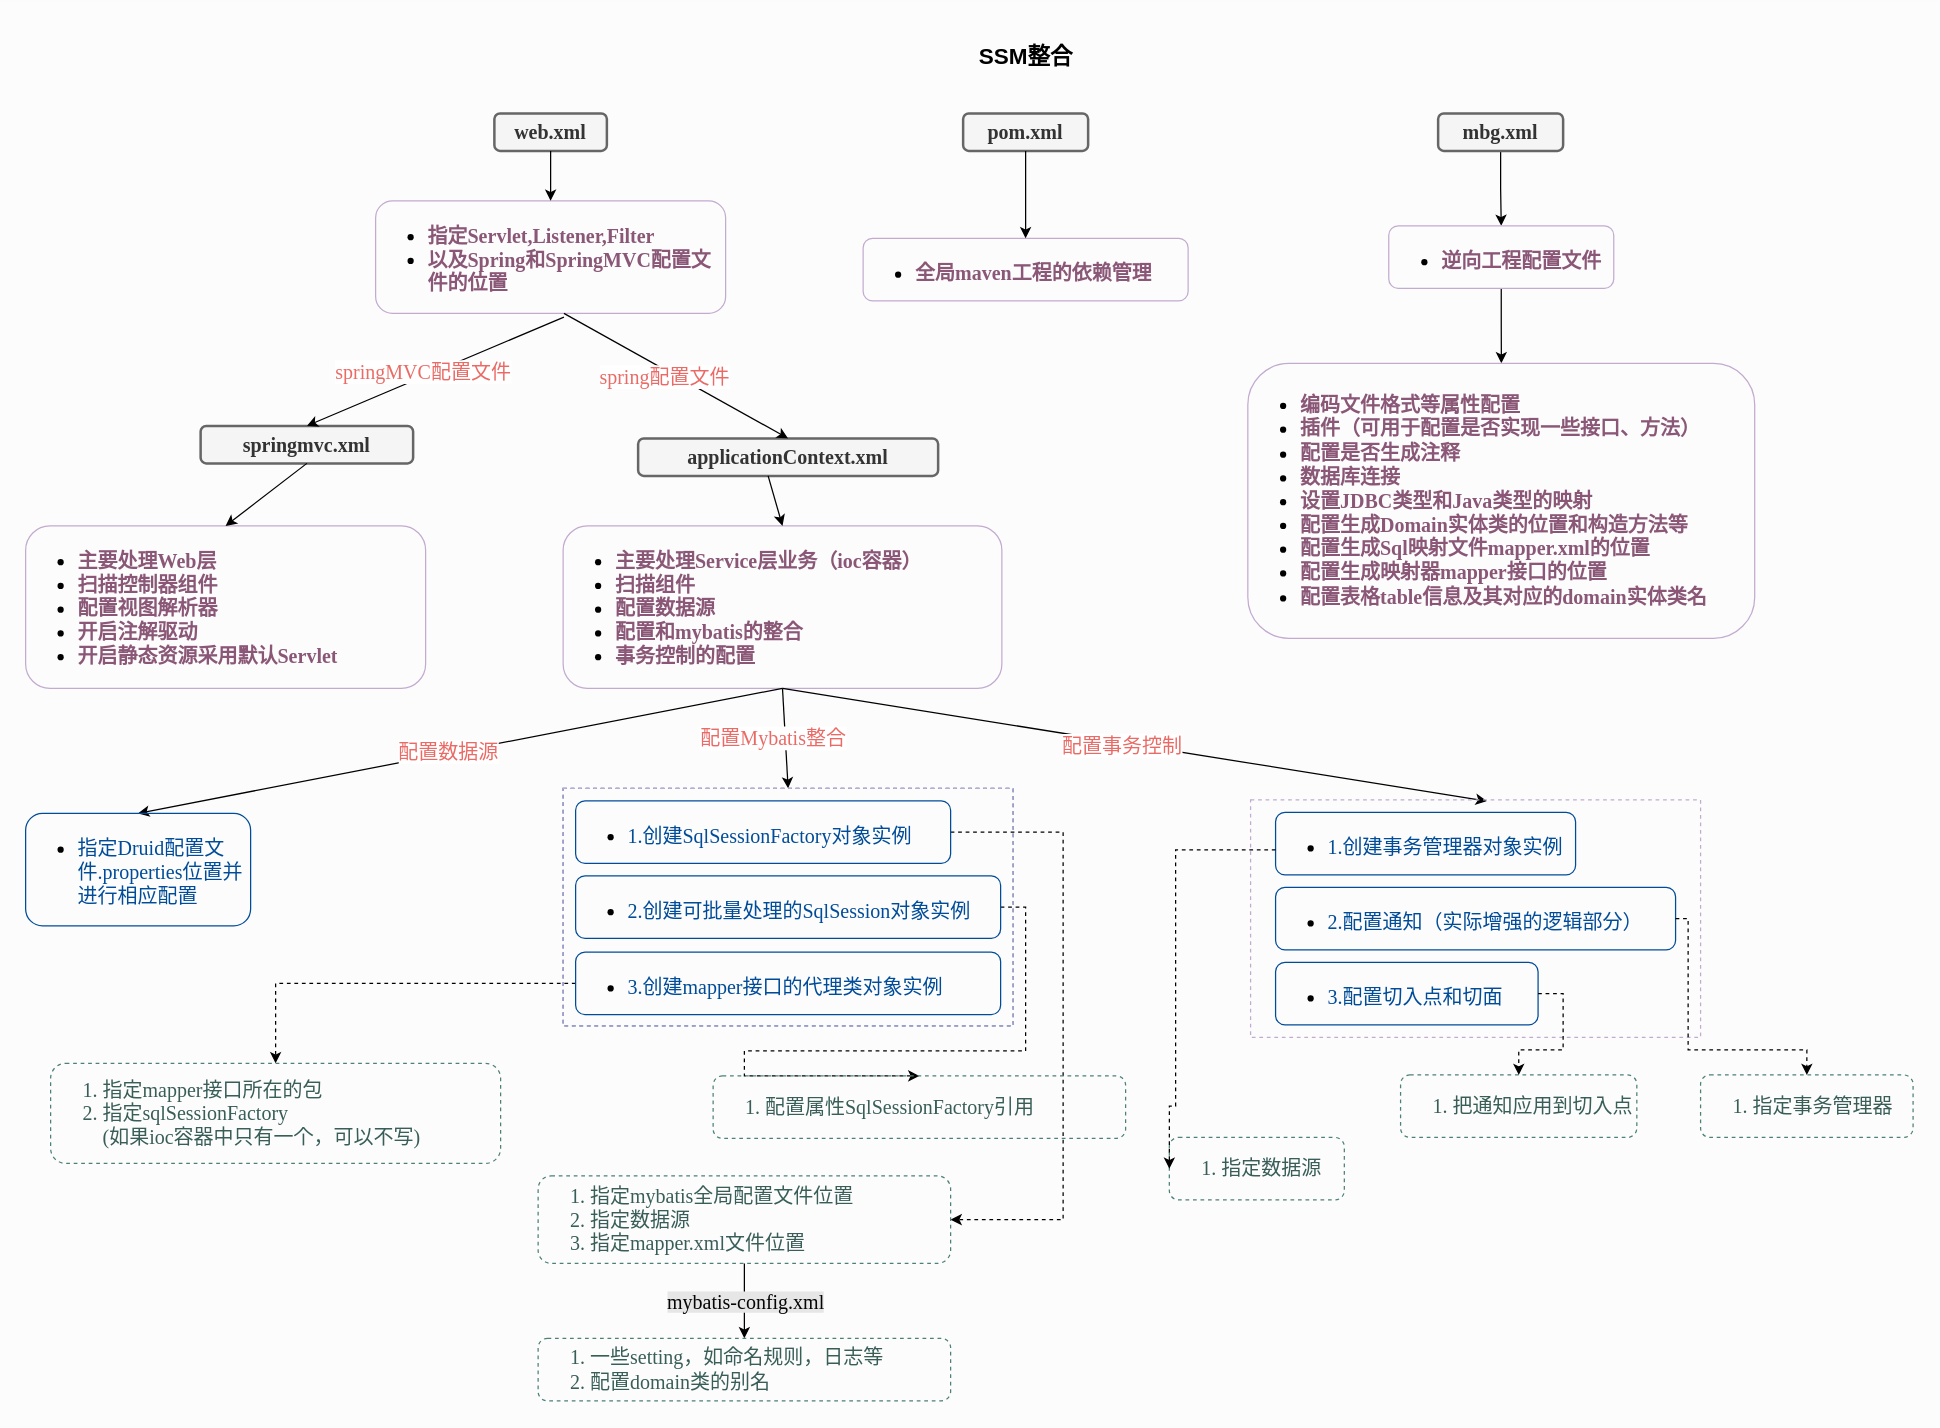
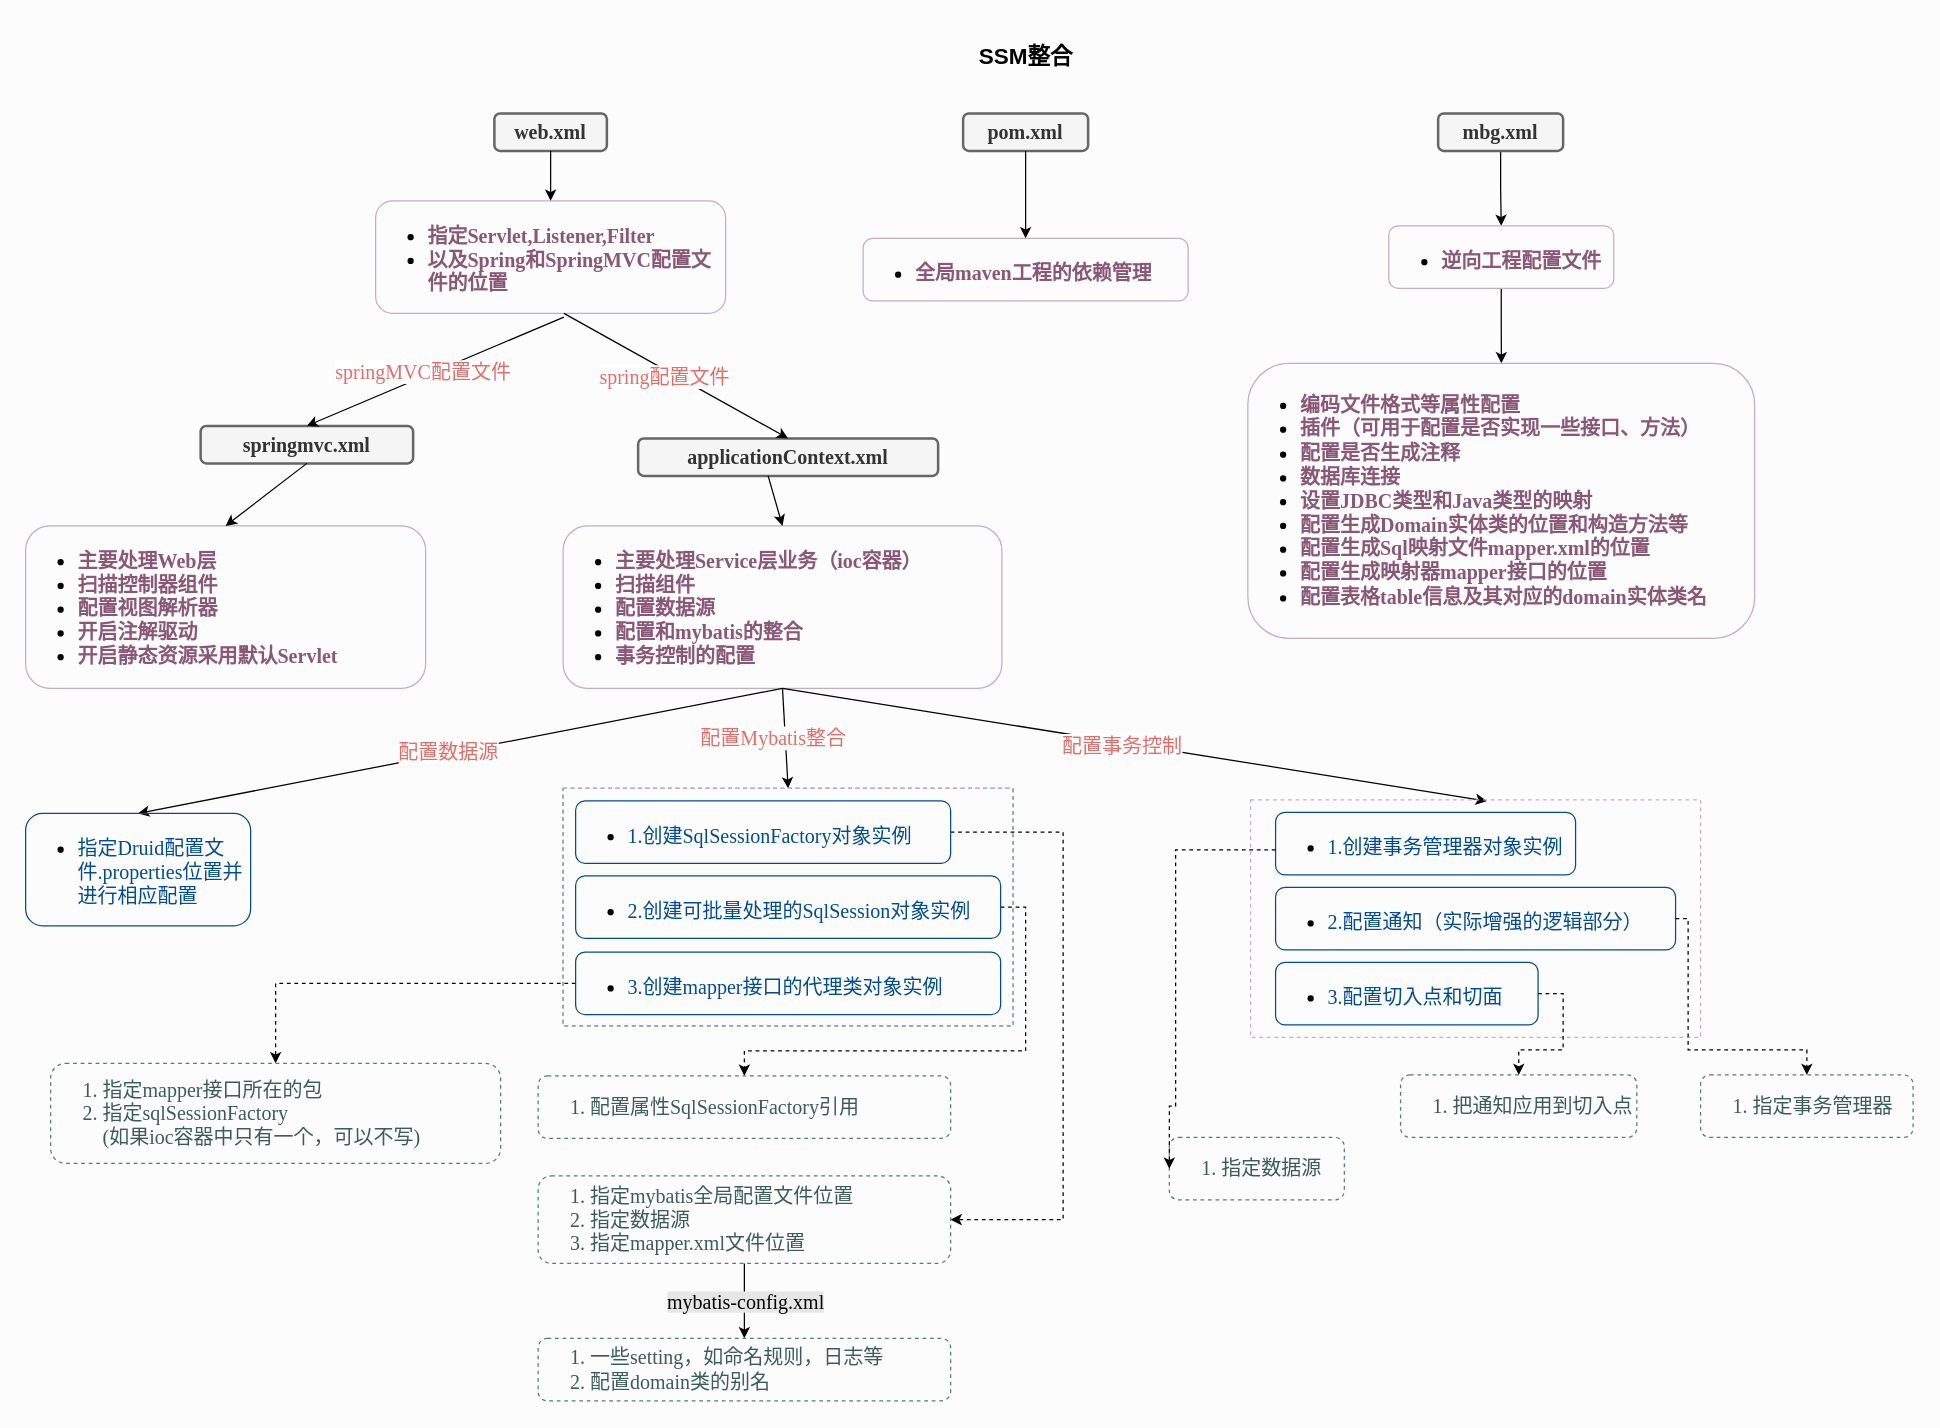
- <mxCell id="31" value="&lt;blockquote style=&quot;margin: 0 0 0 40px ; border: none ; padding: 0px&quot;&gt;&lt;/blockquote&gt;&lt;font&gt;&lt;ol&gt;&lt;li&gt;配置属性SqlSessionFactory引用&lt;/li&gt;&lt;/ol&gt;&lt;/font&gt;&lt;blockquote style=&quot;margin: 0 0 0 40px ; border: none ; padding: 0px&quot;&gt;&lt;/blockquote&gt;" style="rounded=1;whiteSpace=wrap;html=1;glass=0;labelBackgroundColor=none;fontFamily=Comic Sans MS;fontSize=16;fontColor=#395E58;strokeColor=#4D8077;strokeWidth=1;align=left;fillColor=none;dashed=1;" vertex="1" parent="2"><mxGeometry x="570" y="860" width="330" height="50" as="geometry" /></mxCell>
+ <mxCell id="31" value="&lt;blockquote style=&quot;margin: 0 0 0 40px ; border: none ; padding: 0px&quot;&gt;&lt;/blockquote&gt;&lt;font&gt;&lt;ol&gt;&lt;li&gt;配置属性SqlSessionFactory引用&lt;/li&gt;&lt;/ol&gt;&lt;/font&gt;&lt;blockquote style=&quot;margin: 0 0 0 40px ; border: none ; padding: 0px&quot;&gt;&lt;/blockquote&gt;" style="rounded=1;whiteSpace=wrap;html=1;glass=0;labelBackgroundColor=none;fontFamily=Comic Sans MS;fontSize=16;fontColor=#395E58;strokeColor=#4D8077;strokeWidth=1;align=left;fillColor=none;dashed=1;" vertex="1" parent="2"><mxGeometry x="430" y="860" width="330" height="50" as="geometry" /></mxCell>
